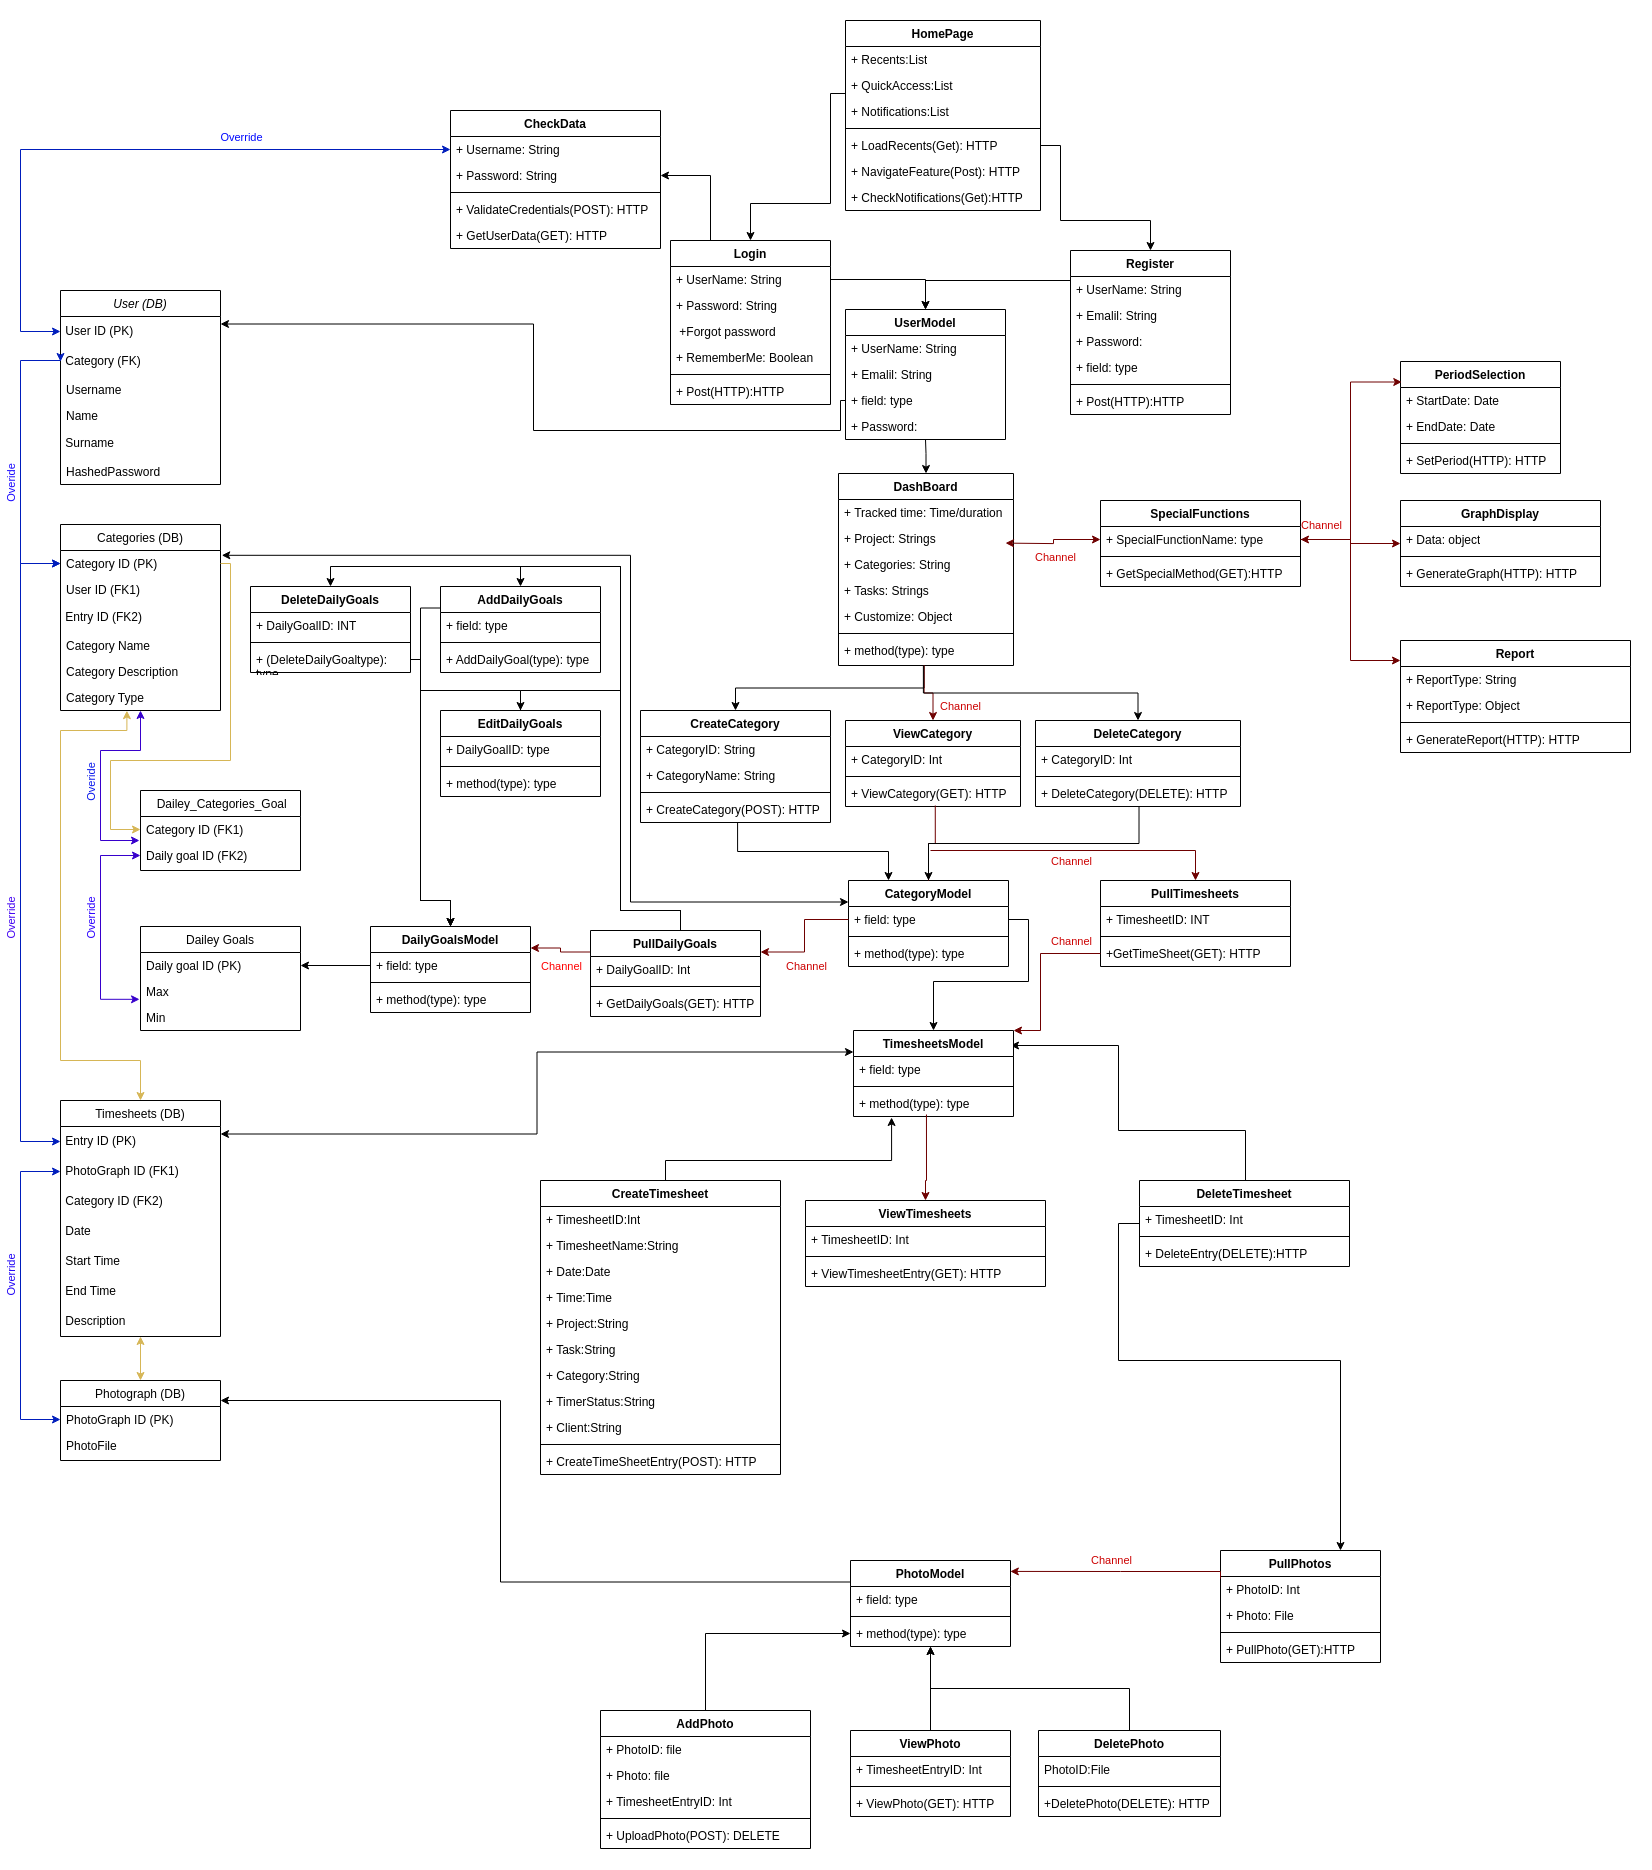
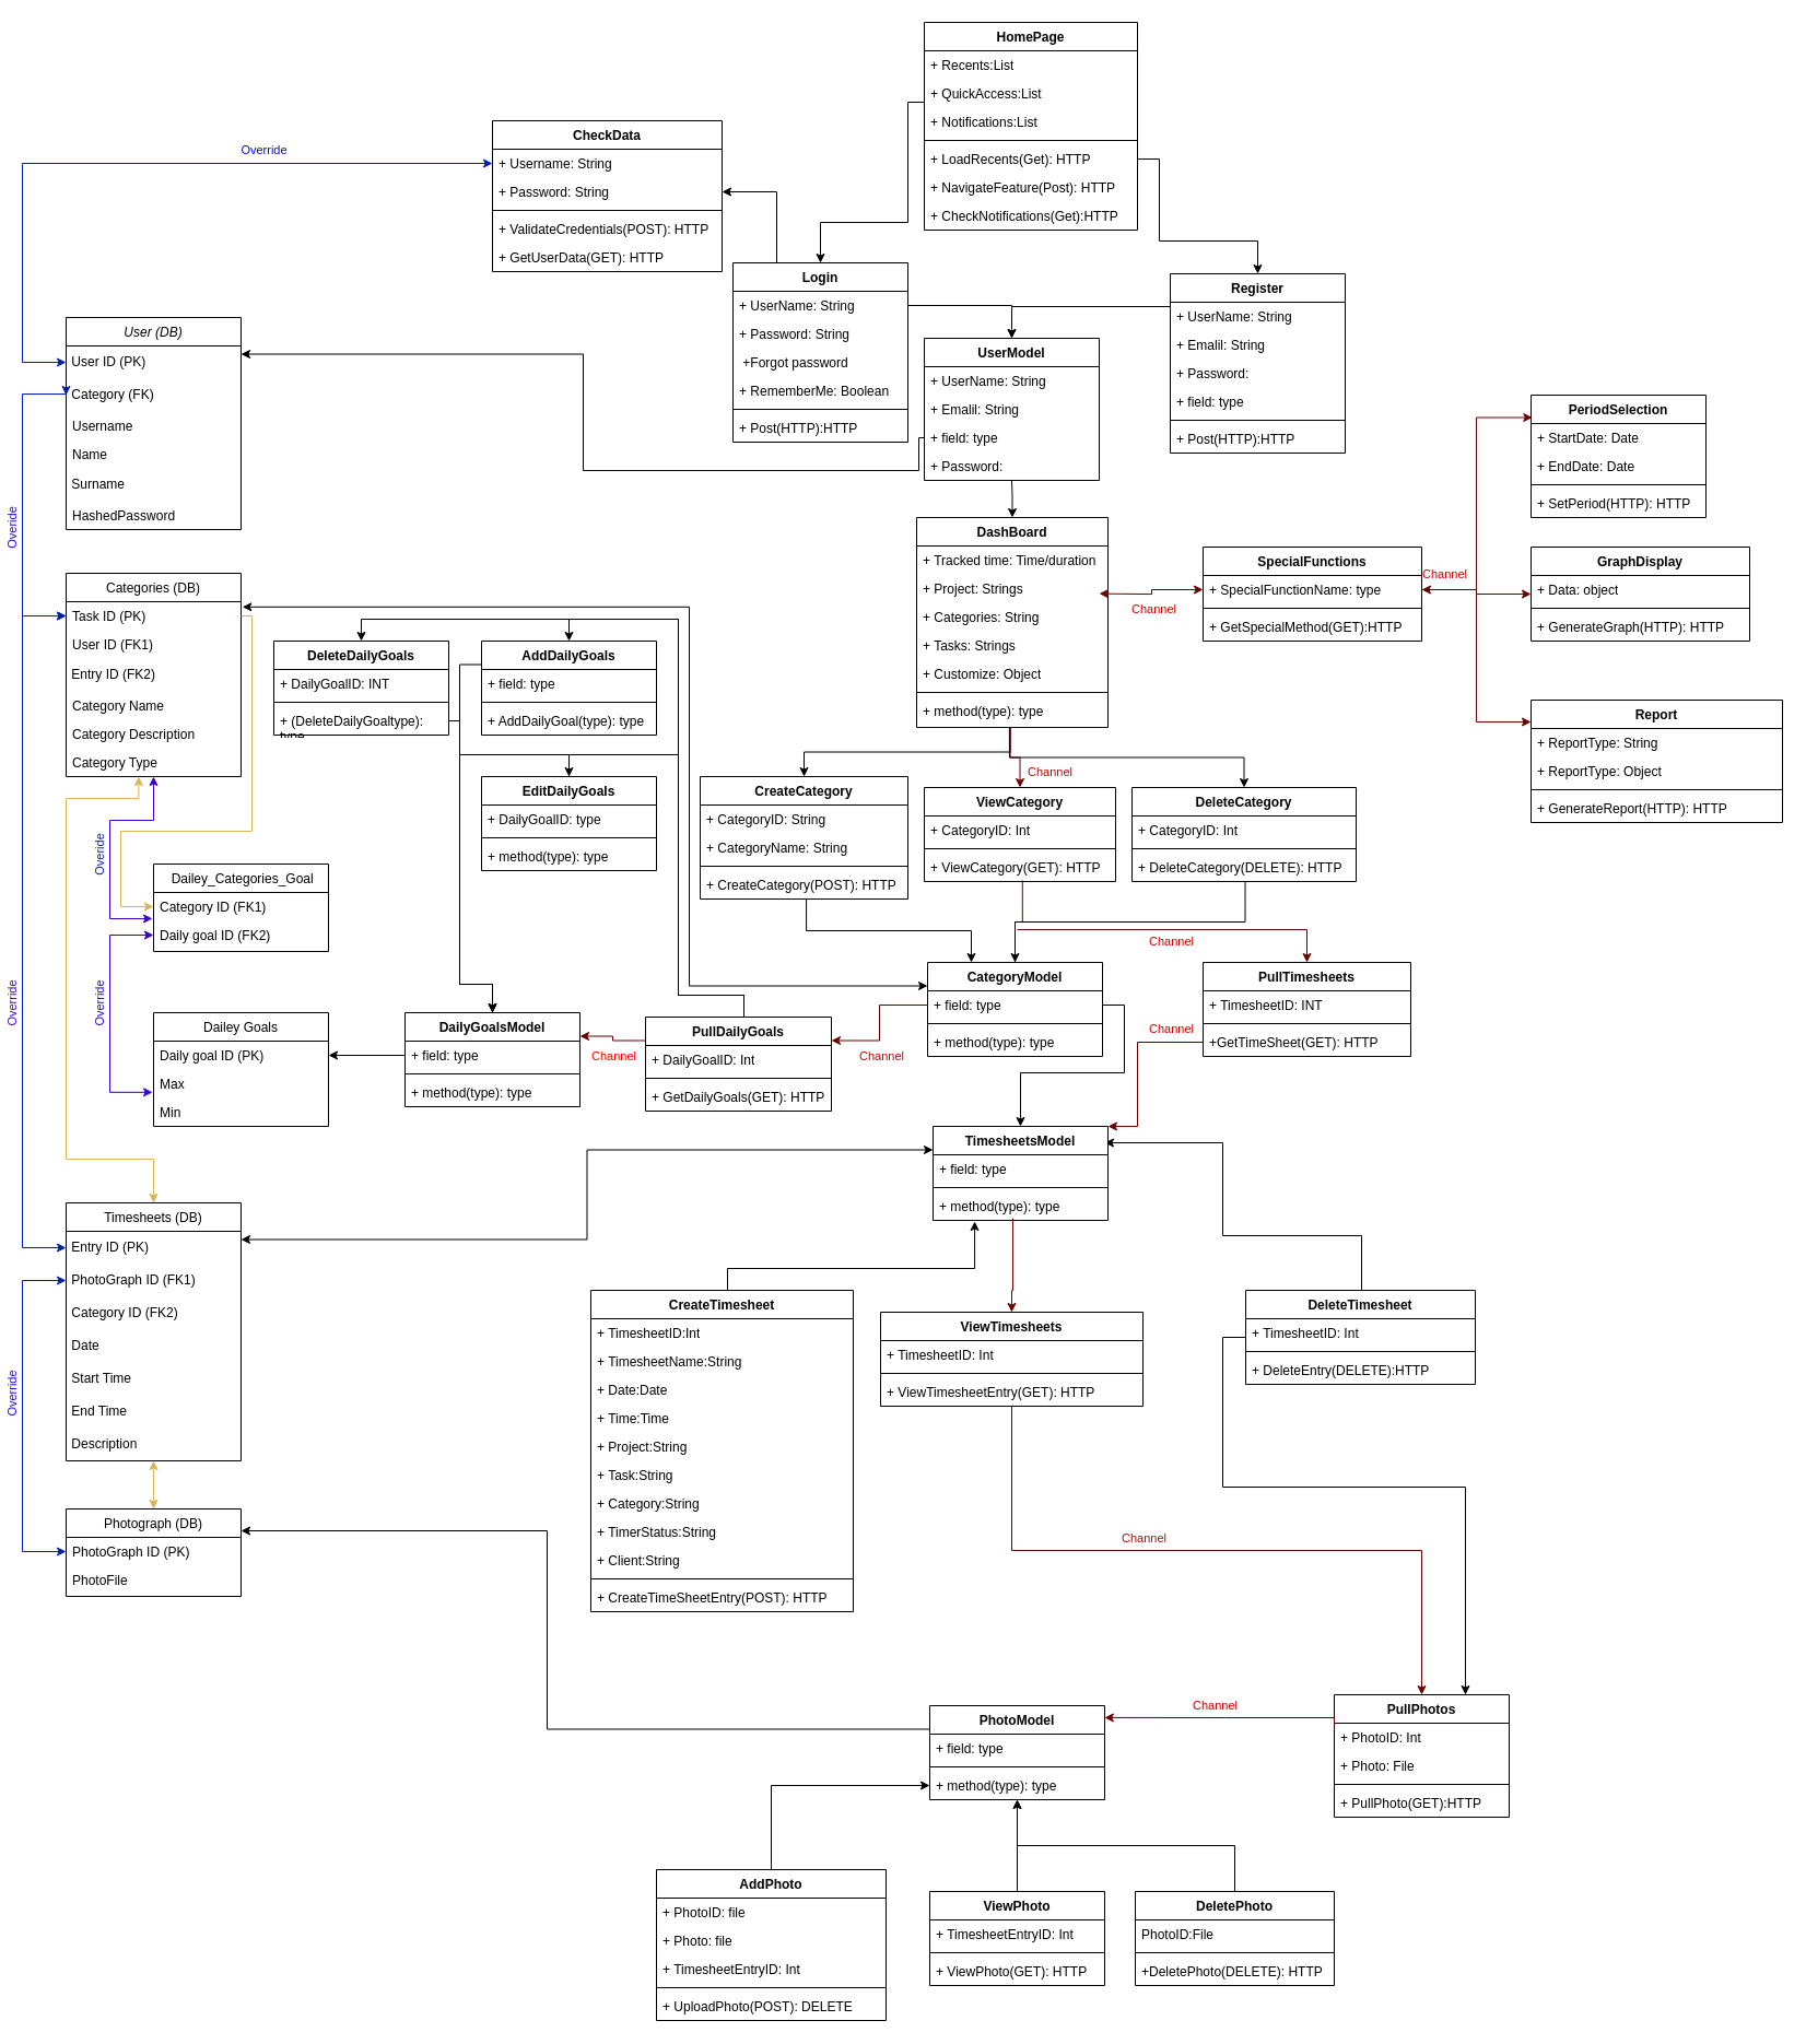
- <mxCell id="65" value="Category ID (PK)" style="text;align=left;verticalAlign=top;spacingLeft=4;spacingRight=4;overflow=hidden;rotatable=0;points=[[0,0.5],[1,0.5]];portConstraint=eastwest;" parent="64" vertex="1"><mxGeometry y="26" width="160" height="26" as="geometry" /></mxCell>
+ <mxCell id="65" value="Task ID (PK)" style="text;align=left;verticalAlign=top;spacingLeft=4;spacingRight=4;overflow=hidden;rotatable=0;points=[[0,0.5],[1,0.5]];portConstraint=eastwest;" parent="64" vertex="1"><mxGeometry y="26" width="160" height="26" as="geometry" /></mxCell>
+ <mxCell id="167" style="edgeStyle=orthogonalEdgeStyle;rounded=0;orthogonalLoop=1;jettySize=auto;html=1;exitX=0.5;exitY=0;exitDx=0;exitDy=0;startArrow=classic;startFill=1;endArrow=none;endFill=0;fillColor=#a20025;strokeColor=#6F0000;" parent="1" source="170" target="82" edge="1"><mxGeometry relative="1" as="geometry" /></mxCell>
+ <mxCell id="168" value="&lt;font color=&quot;#cc0000&quot;&gt;Channel&lt;/font&gt;" style="edgeLabel;html=1;align=center;verticalAlign=middle;resizable=0;points=[];" parent="167" vertex="1" connectable="0"><mxGeometry x="0.217" y="-3" relative="1" as="geometry"><mxPoint x="2" y="-9" as="offset" /></mxGeometry></mxCell>
